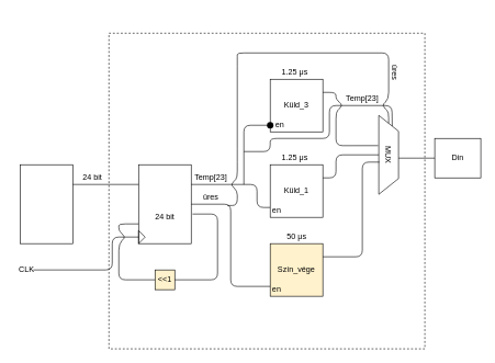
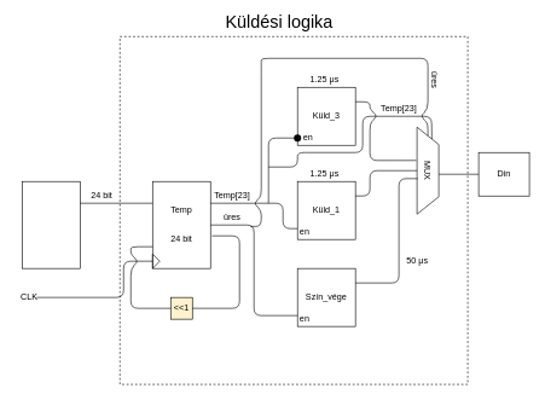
+ <mxCell id="36" value="&lt;font style=&quot;font-size: 24px&quot;&gt;Küldési logika&lt;/font&gt;" style="text;html=1;strokeColor=none;fillColor=none;align=center;verticalAlign=middle;whiteSpace=wrap;rounded=0;dashed=1;" vertex="1" parent="1"><mxGeometry x="275" y="20" width="220" height="20" as="geometry" /></mxCell>
+ <mxCell id="5" value="Temp" style="text;html=1;strokeColor=none;fillColor=none;align=center;verticalAlign=middle;whiteSpace=wrap;rounded=0;" vertex="1" parent="1"><mxGeometry x="230" y="280" width="40" height="20" as="geometry" /></mxCell>
- <mxCell id="34" value="50 μs" style="text;html=1;strokeColor=none;fillColor=none;align=center;verticalAlign=middle;whiteSpace=wrap;rounded=0;" vertex="1" parent="1"><mxGeometry x="417.5" y="350" width="65" height="20" as="geometry" /></mxCell>
+ <mxCell id="34" value="50 μs" style="text;html=1;strokeColor=none;fillColor=none;align=center;verticalAlign=middle;whiteSpace=wrap;rounded=0;" vertex="1" parent="1"><mxGeometry x="542.5" y="350" width="65" height="20" as="geometry" /></mxCell>
- <mxCell id="27" value="Szín_vége" style="whiteSpace=wrap;html=1;aspect=fixed;fillColor=#fff2cc;" vertex="1" parent="1"><mxGeometry x="410" y="370" width="80" height="80" as="geometry" /></mxCell>
+ <mxCell id="27" value="Szín_vége" style="whiteSpace=wrap;html=1;aspect=fixed;" vertex="1" parent="1"><mxGeometry x="410" y="370" width="80" height="80" as="geometry" /></mxCell>
